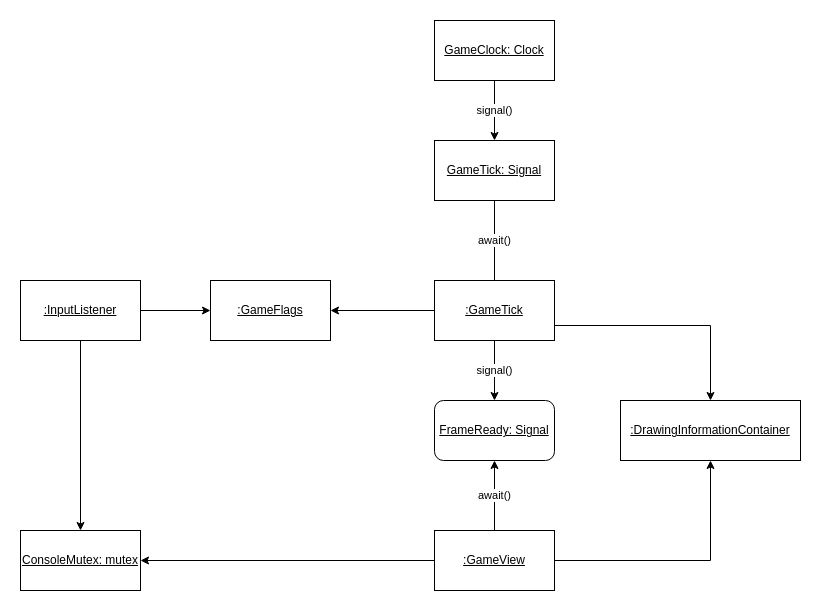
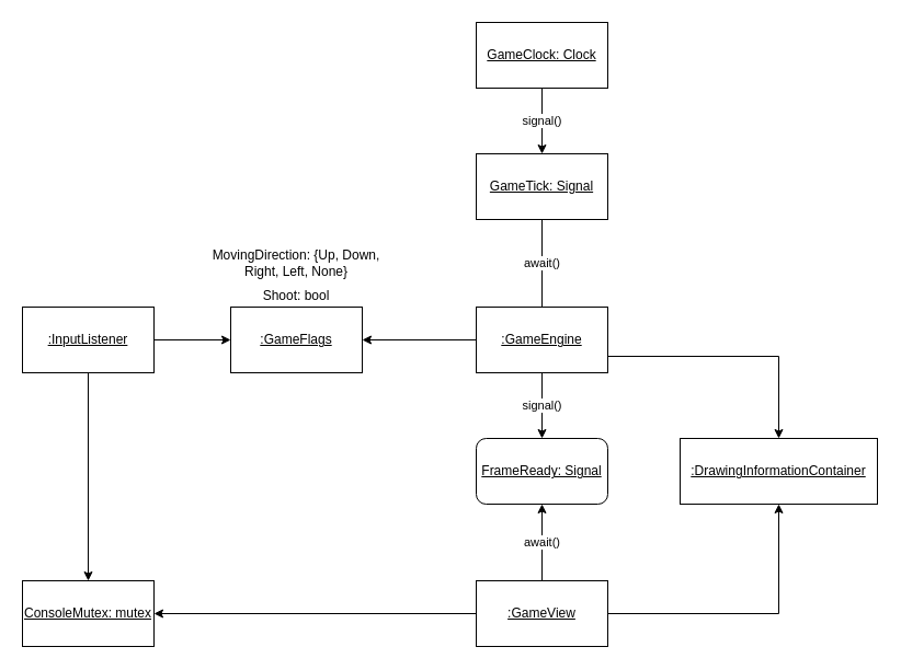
+ <mxCell id="20" value="MovingDirection: {Up, Down, Right, Left, None}" style="text;html=1;strokeColor=none;fillColor=none;align=center;verticalAlign=middle;whiteSpace=wrap;rounded=0;" vertex="1" parent="1"><mxGeometry x="190" y="230" width="160" height="20" as="geometry" /></mxCell>
+ <mxCell id="21" value="Shoot: bool" style="text;html=1;strokeColor=none;fillColor=none;align=center;verticalAlign=middle;whiteSpace=wrap;rounded=0;" vertex="1" parent="1"><mxGeometry x="210" y="260" width="120" height="20" as="geometry" /></mxCell>
- <mxCell id="9" value="&lt;u&gt;:GameTick&lt;/u&gt;" style="rounded=0;whiteSpace=wrap;html=1;" vertex="1" parent="1"><mxGeometry x="434" y="280" width="120" height="60" as="geometry" /></mxCell>
+ <mxCell id="9" value="&lt;u&gt;:GameEngine&lt;/u&gt;" style="rounded=0;whiteSpace=wrap;html=1;" vertex="1" parent="1"><mxGeometry x="434" y="280" width="120" height="60" as="geometry" /></mxCell>
